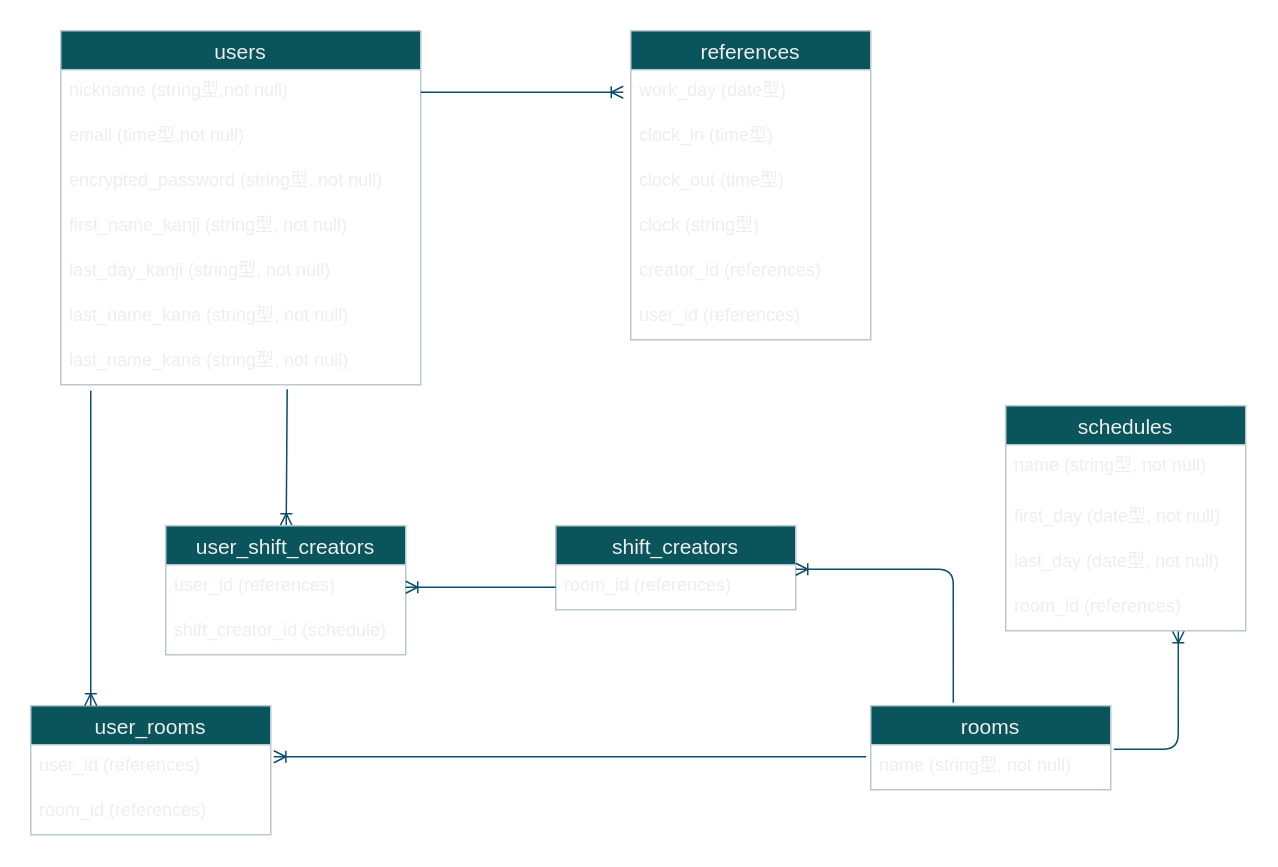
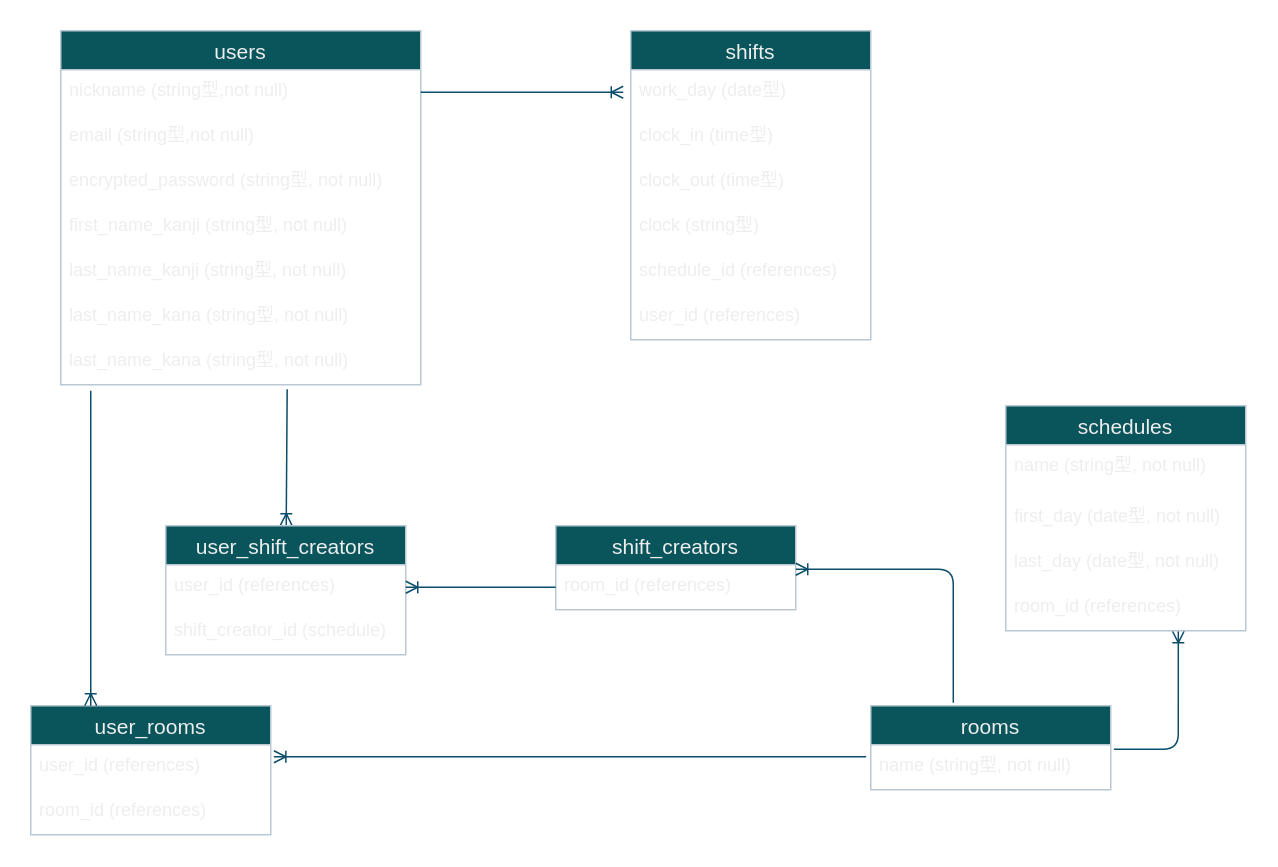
- <mxCell id="17" value="references" style="swimlane;fontStyle=0;childLayout=stackLayout;horizontal=1;startSize=26;horizontalStack=0;resizeParent=1;resizeParentMax=0;resizeLast=0;collapsible=1;marginBottom=0;align=center;fontSize=14;fillColor=#09555B;strokeColor=#BAC8D3;fontColor=#EEEEEE;" parent="1" vertex="1"><mxGeometry x="420" y="20" width="160" height="206" as="geometry" /></mxCell>
+ <mxCell id="17" value="shifts" style="swimlane;fontStyle=0;childLayout=stackLayout;horizontal=1;startSize=26;horizontalStack=0;resizeParent=1;resizeParentMax=0;resizeLast=0;collapsible=1;marginBottom=0;align=center;fontSize=14;fillColor=#09555B;strokeColor=#BAC8D3;fontColor=#EEEEEE;" parent="1" vertex="1"><mxGeometry x="420" y="20" width="160" height="206" as="geometry" /></mxCell>
- <mxCell id="4" value="email (time型,not null)" style="text;strokeColor=none;fillColor=none;spacingLeft=4;spacingRight=4;overflow=hidden;rotatable=0;points=[[0,0.5],[1,0.5]];portConstraint=eastwest;fontSize=12;fontColor=#EEEEEE;" parent="2" vertex="1"><mxGeometry y="56" width="240" height="30" as="geometry" /></mxCell>
+ <mxCell id="4" value="email (string型,not null)" style="text;strokeColor=none;fillColor=none;spacingLeft=4;spacingRight=4;overflow=hidden;rotatable=0;points=[[0,0.5],[1,0.5]];portConstraint=eastwest;fontSize=12;fontColor=#EEEEEE;" parent="2" vertex="1"><mxGeometry y="56" width="240" height="30" as="geometry" /></mxCell>
- <mxCell id="7" value="last_day_kanji (string型, not null)" style="text;strokeColor=none;fillColor=none;spacingLeft=4;spacingRight=4;overflow=hidden;rotatable=0;points=[[0,0.5],[1,0.5]];portConstraint=eastwest;fontSize=12;fontColor=#EEEEEE;" parent="2" vertex="1"><mxGeometry y="146" width="240" height="30" as="geometry" /></mxCell>
+ <mxCell id="7" value="last_name_kanji (string型, not null)" style="text;strokeColor=none;fillColor=none;spacingLeft=4;spacingRight=4;overflow=hidden;rotatable=0;points=[[0,0.5],[1,0.5]];portConstraint=eastwest;fontSize=12;fontColor=#EEEEEE;" parent="2" vertex="1"><mxGeometry y="146" width="240" height="30" as="geometry" /></mxCell>
- <mxCell id="22" value="creator_id (references)" style="text;strokeColor=none;fillColor=none;spacingLeft=4;spacingRight=4;overflow=hidden;rotatable=0;points=[[0,0.5],[1,0.5]];portConstraint=eastwest;fontSize=12;fontColor=#EEEEEE;" parent="17" vertex="1"><mxGeometry y="146" width="160" height="30" as="geometry" /></mxCell>
+ <mxCell id="22" value="schedule_id (references)" style="text;strokeColor=none;fillColor=none;spacingLeft=4;spacingRight=4;overflow=hidden;rotatable=0;points=[[0,0.5],[1,0.5]];portConstraint=eastwest;fontSize=12;fontColor=#EEEEEE;" parent="17" vertex="1"><mxGeometry y="146" width="160" height="30" as="geometry" /></mxCell>
